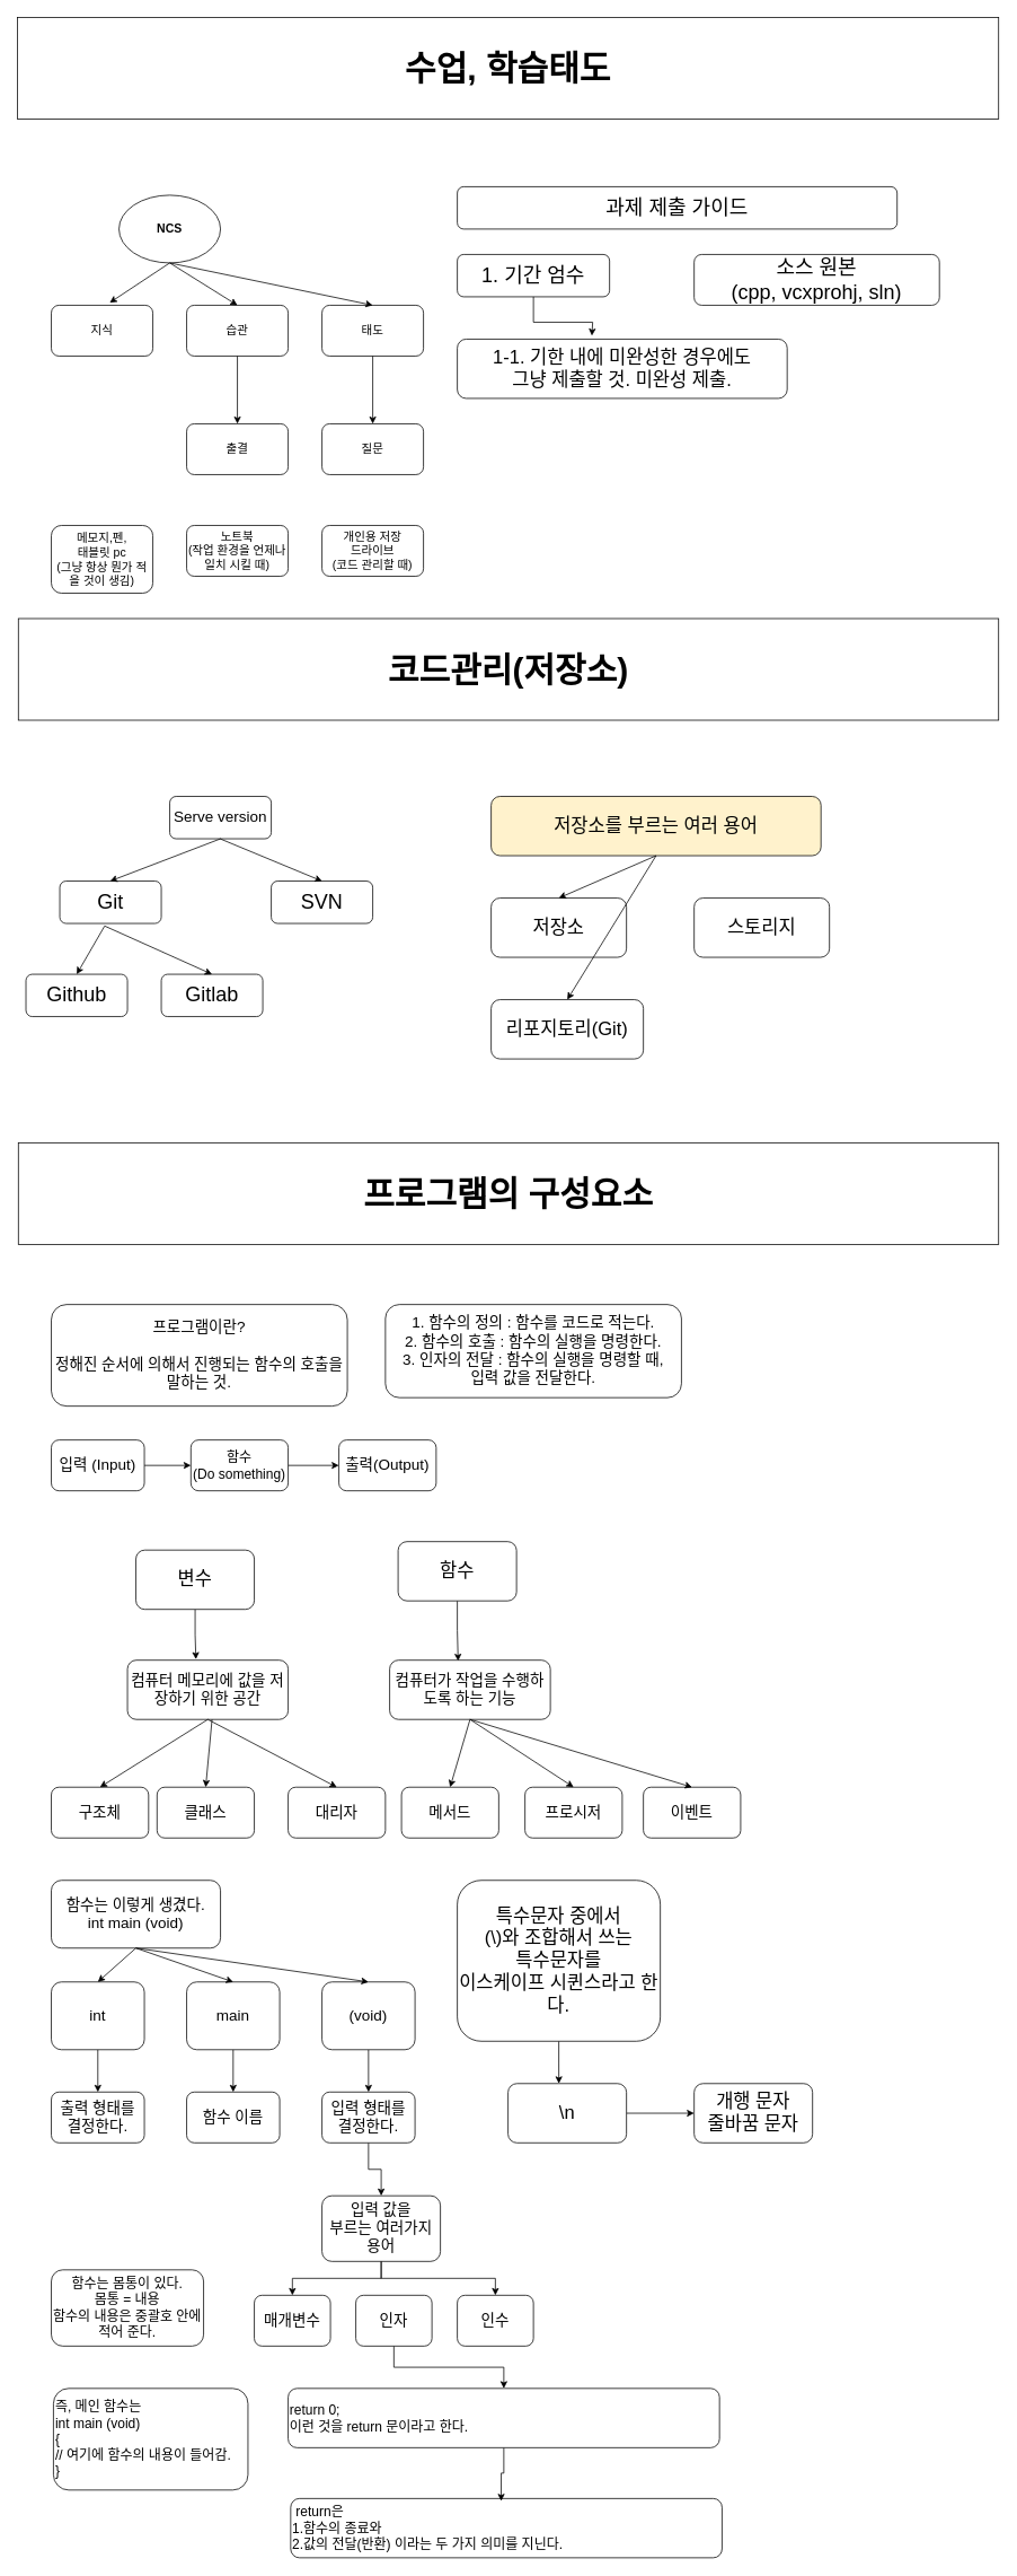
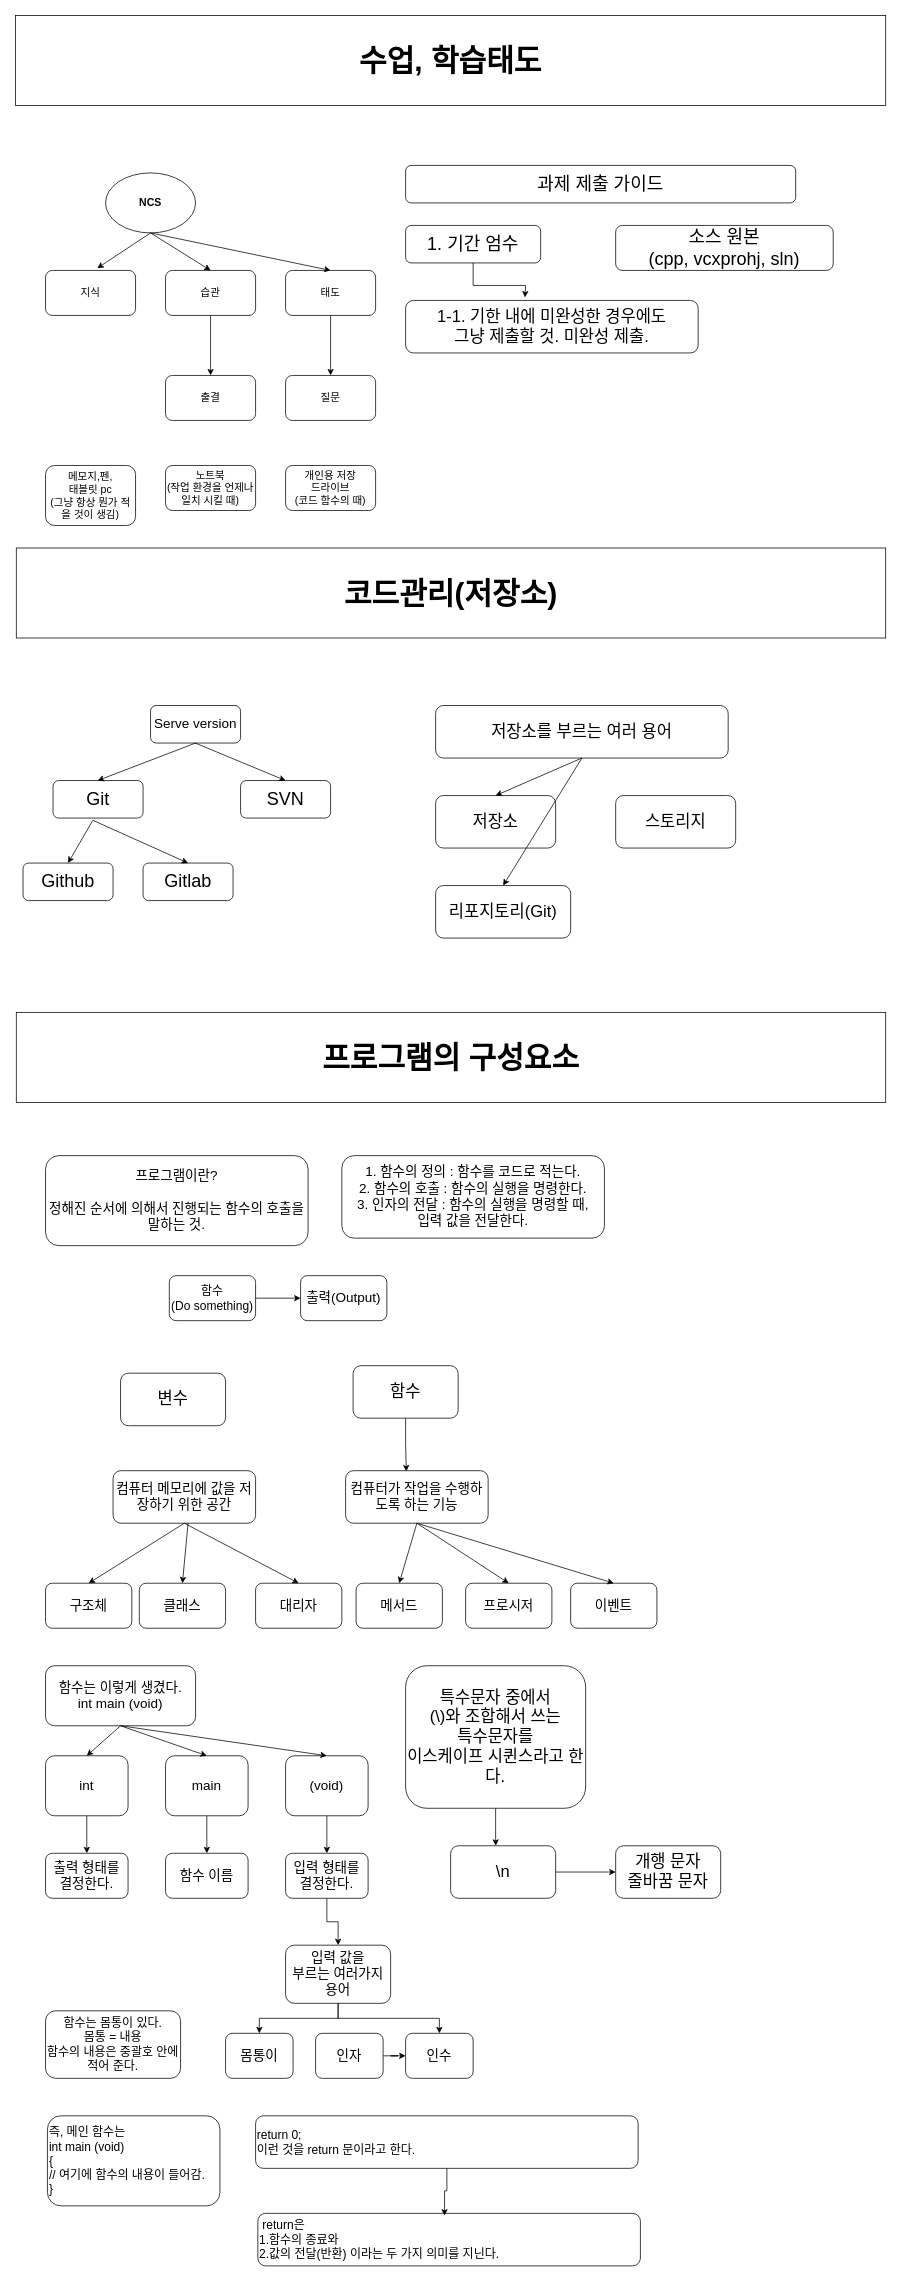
- <mxCell id="15" value="개인용 저장&lt;br&gt;드라이브&lt;br&gt;(코드 관리할 때)" style="rounded=1;whiteSpace=wrap;html=1;fontSize=14;" parent="1" vertex="1"><mxGeometry x="380" y="620" width="120" height="60" as="geometry" /></mxCell>
+ <mxCell id="15" value="개인용 저장&lt;br&gt;드라이브&lt;br&gt;(코드 함수의 때)" style="rounded=1;whiteSpace=wrap;html=1;fontSize=14;" parent="1" vertex="1"><mxGeometry x="380" y="620" width="120" height="60" as="geometry" /></mxCell>
- <mxCell id="21" value="저장소를 부르는 여러 용어" style="rounded=1;whiteSpace=wrap;html=1;fontSize=22;fillColor=#fff2cc;" parent="1" vertex="1"><mxGeometry x="580" y="940" width="390" height="70" as="geometry" /></mxCell>
+ <mxCell id="21" value="저장소를 부르는 여러 용어" style="rounded=1;whiteSpace=wrap;html=1;fontSize=22;" parent="1" vertex="1"><mxGeometry x="580" y="940" width="390" height="70" as="geometry" /></mxCell>
- <mxCell id="51" value="입력 (Input)&lt;br&gt;" style="rounded=1;whiteSpace=wrap;html=1;fontSize=18;" parent="1" vertex="1"><mxGeometry x="60" y="1700" width="110" height="60" as="geometry" /></mxCell>
- <mxCell id="50" style="edgeStyle=orthogonalEdgeStyle;rounded=0;orthogonalLoop=1;jettySize=auto;html=1;entryX=0;entryY=0.5;entryDx=0;entryDy=0;" parent="1" source="51" target="53" edge="1"><mxGeometry relative="1" as="geometry" /></mxCell>
- <mxCell id="32" style="edgeStyle=orthogonalEdgeStyle;rounded=0;orthogonalLoop=1;jettySize=auto;html=1;entryX=0.426;entryY=-0.014;entryDx=0;entryDy=0;entryPerimeter=0;" parent="1" source="33" target="34" edge="1"><mxGeometry relative="1" as="geometry" /></mxCell>
- <mxCell id="73" value="매개변수" style="rounded=1;whiteSpace=wrap;html=1;fontSize=18;" parent="1" vertex="1"><mxGeometry x="300" y="2710" width="90" height="60" as="geometry" /></mxCell>
+ <mxCell id="73" value="몸통이" style="rounded=1;whiteSpace=wrap;html=1;fontSize=18;" parent="1" vertex="1"><mxGeometry x="300" y="2710" width="90" height="60" as="geometry" /></mxCell>
- <mxCell id="74" value="" style="edgeStyle=orthogonalEdgeStyle;rounded=0;orthogonalLoop=1;jettySize=auto;html=1;" parent="1" source="75" target="82" edge="1"><mxGeometry relative="1" as="geometry" /></mxCell>
+ <mxCell id="74" value="" style="edgeStyle=orthogonalEdgeStyle;rounded=0;orthogonalLoop=1;jettySize=auto;html=1;" parent="1" source="75" target="76" edge="1"><mxGeometry relative="1" as="geometry" /></mxCell>
